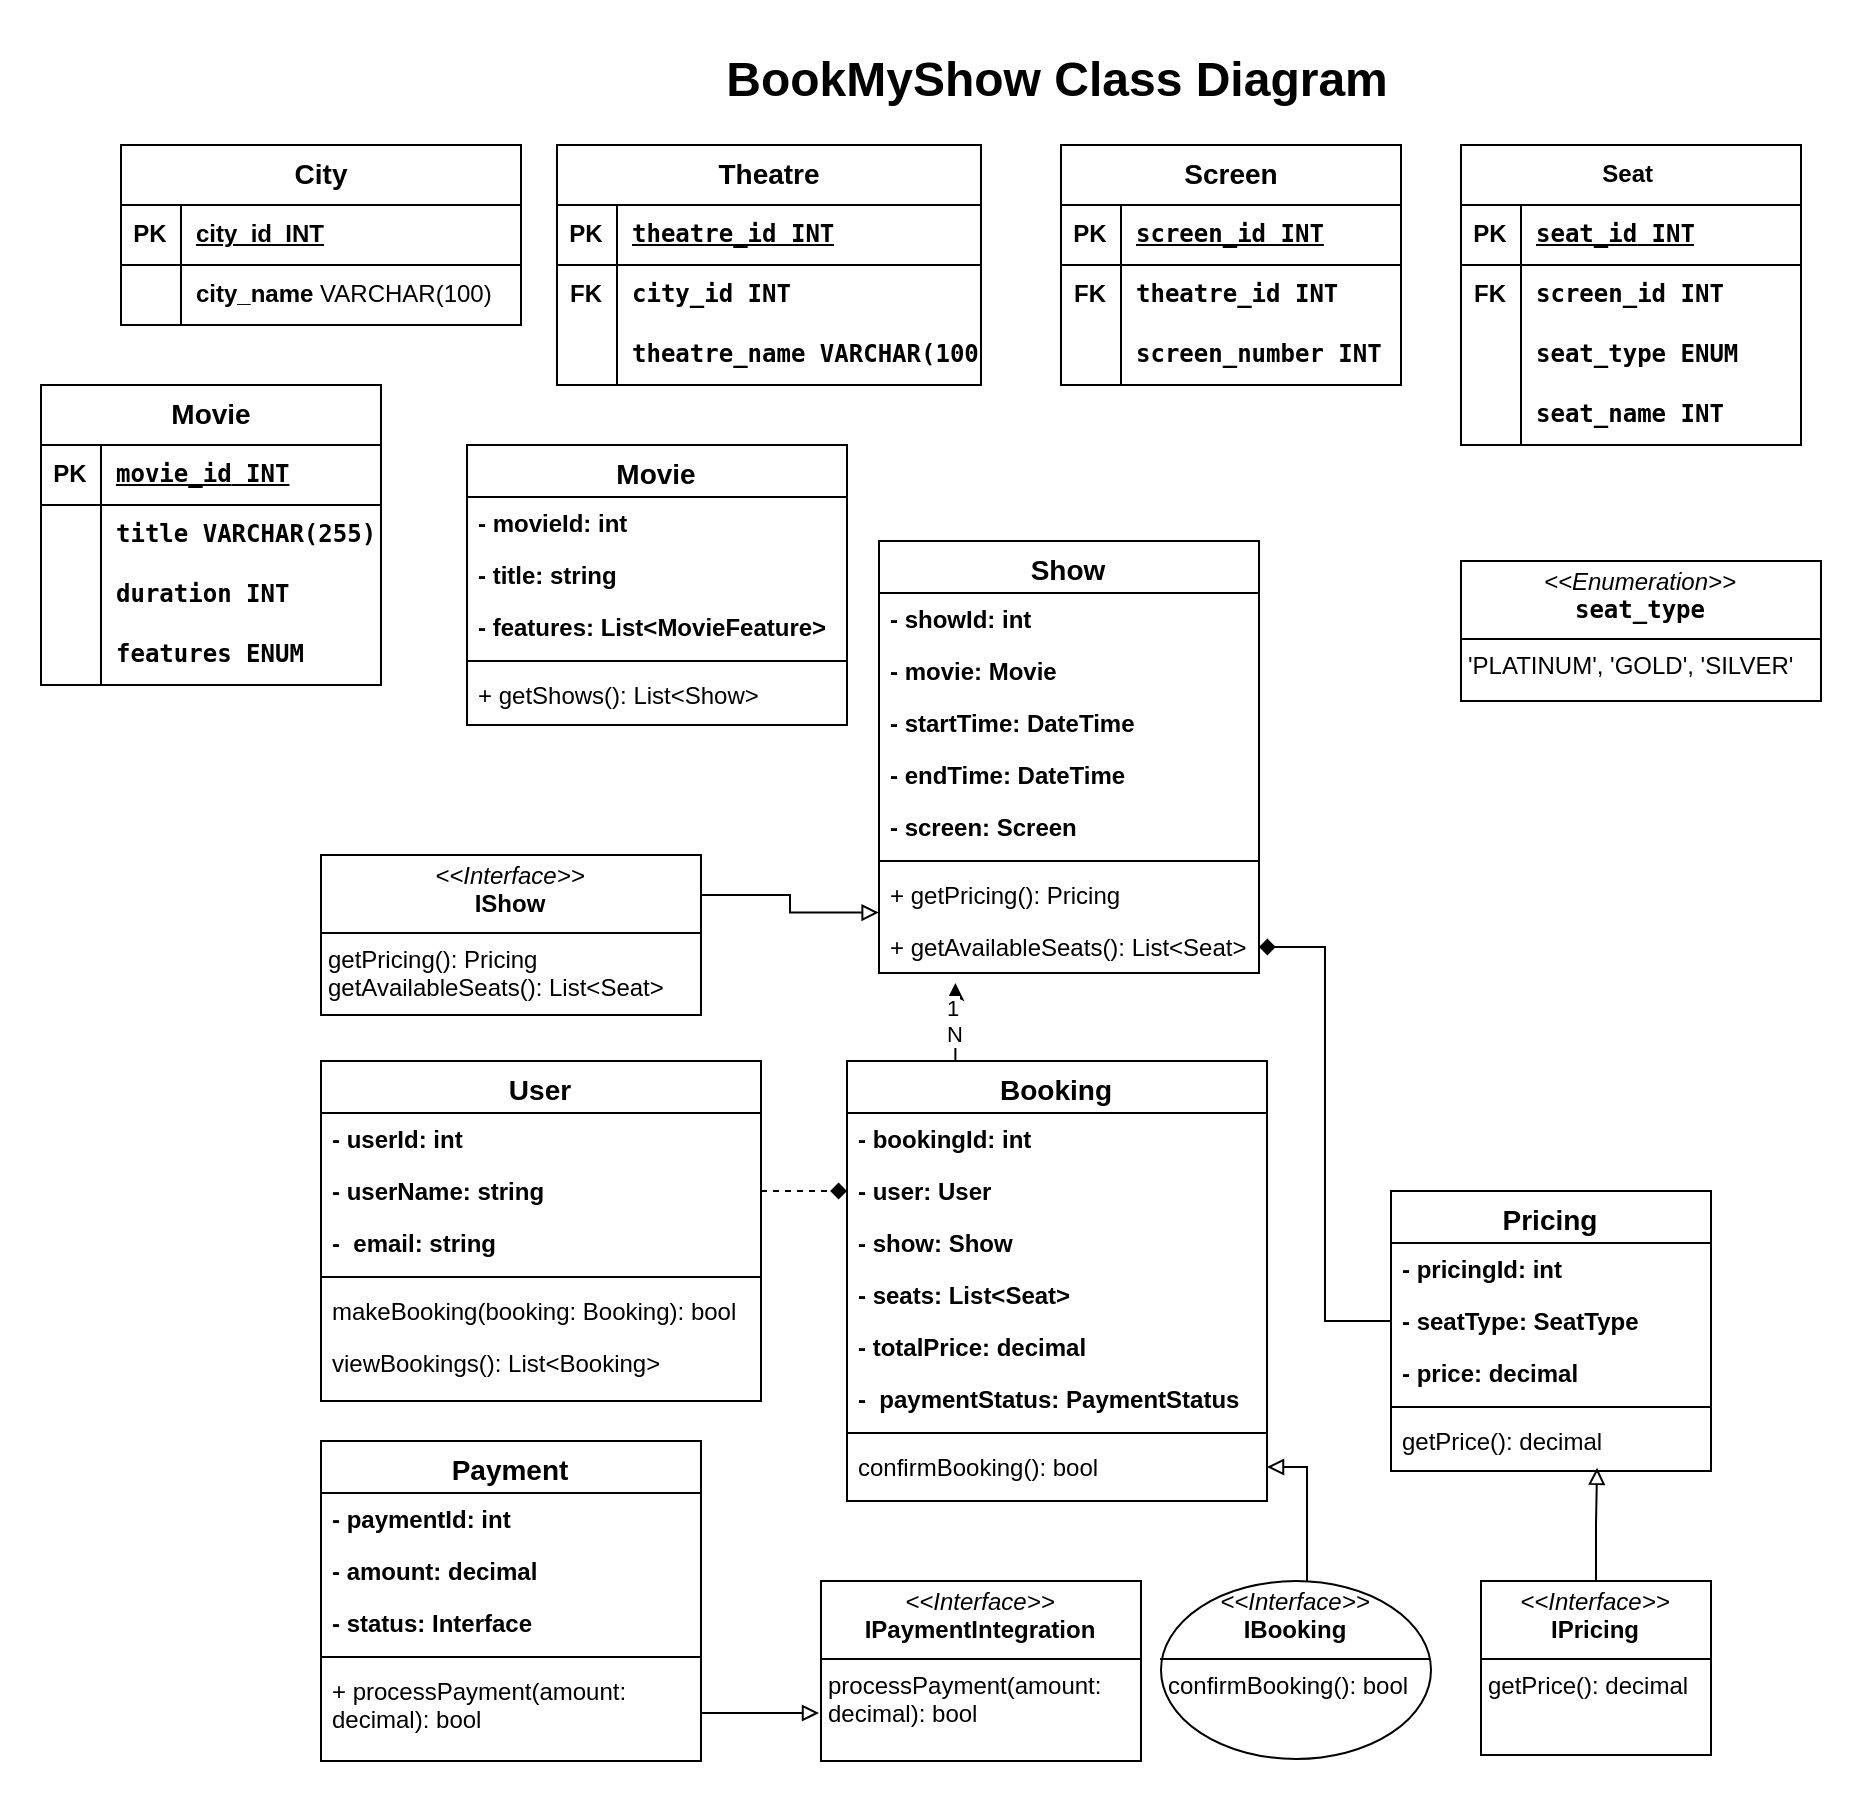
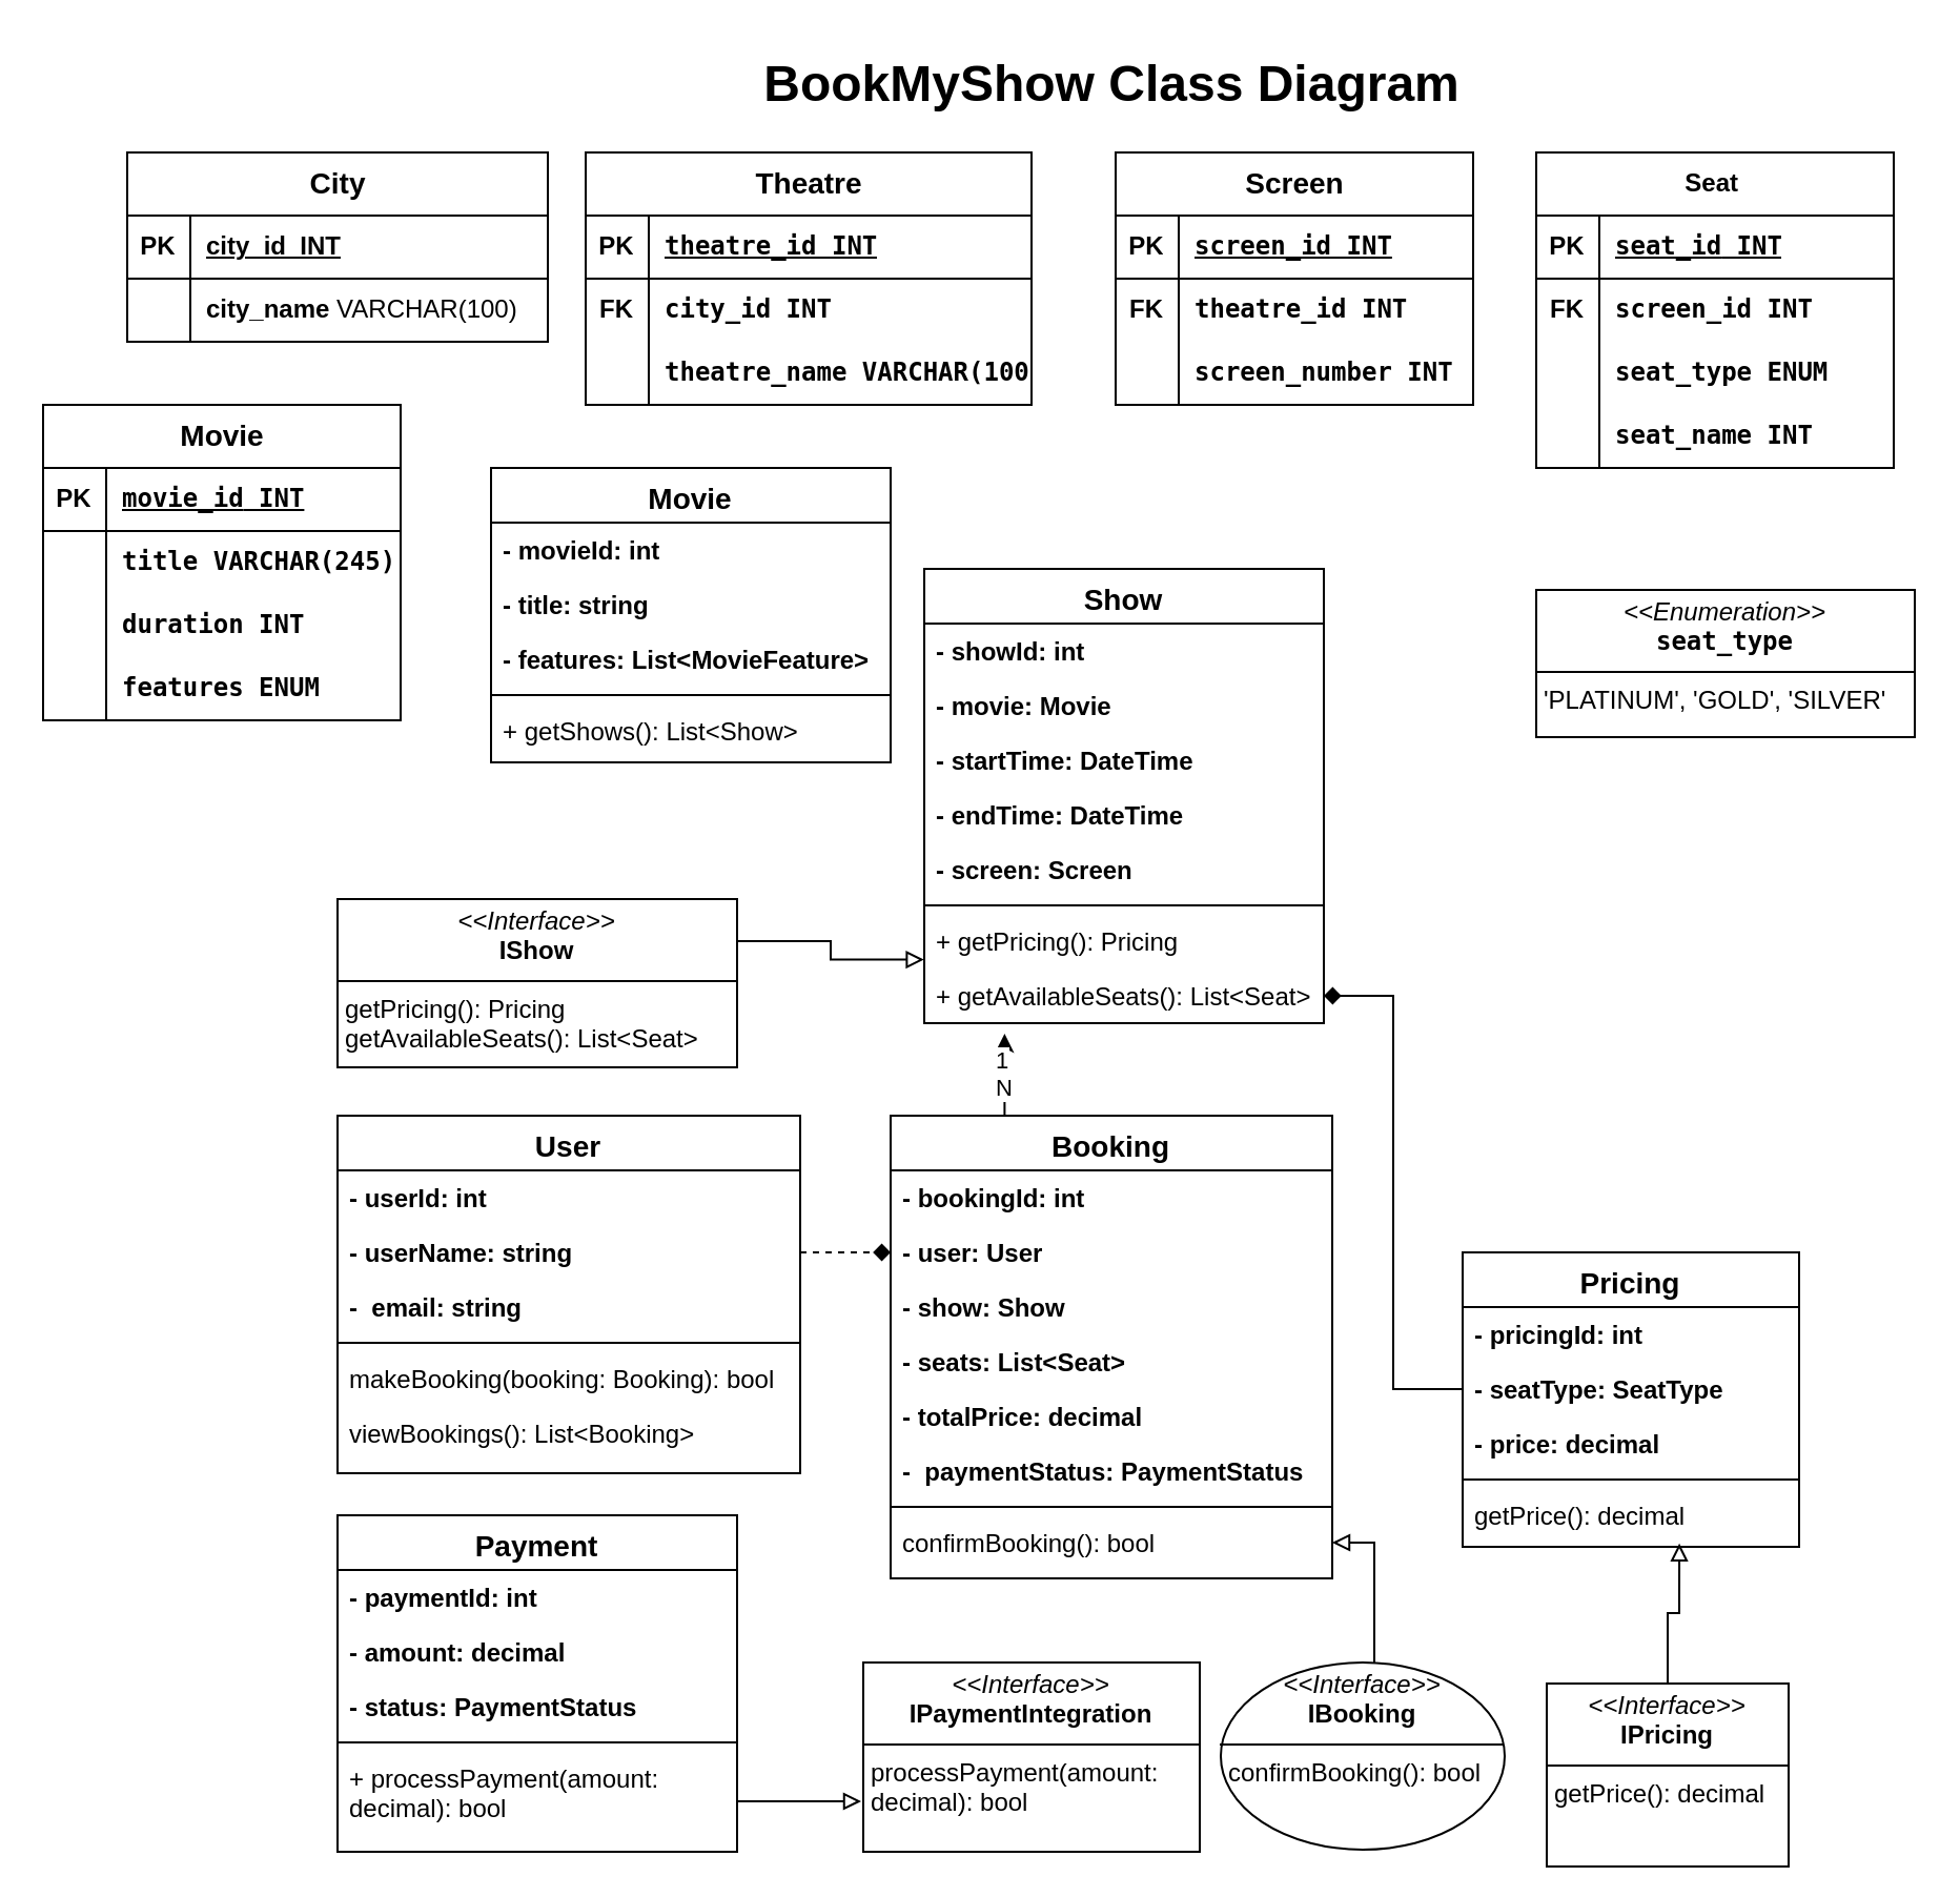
- <mxCell id="106" value="&lt;code&gt;title&amp;nbsp;VARCHAR(255)&lt;/code&gt;" style="shape=partialRectangle;connectable=0;fillColor=none;top=0;left=0;bottom=0;right=0;align=left;spacingLeft=6;overflow=hidden;whiteSpace=wrap;html=1;fontStyle=1" vertex="1" parent="104"><mxGeometry x="30" width="140" height="30" as="geometry"><mxRectangle width="140" height="30" as="alternateBounds" /></mxGeometry></mxCell>
+ <mxCell id="106" value="&lt;code&gt;title&amp;nbsp;VARCHAR(245)&lt;/code&gt;" style="shape=partialRectangle;connectable=0;fillColor=none;top=0;left=0;bottom=0;right=0;align=left;spacingLeft=6;overflow=hidden;whiteSpace=wrap;html=1;fontStyle=1" vertex="1" parent="104"><mxGeometry x="30" width="140" height="30" as="geometry"><mxRectangle width="140" height="30" as="alternateBounds" /></mxGeometry></mxCell>
- <mxCell id="42" value="- status: Interface" style="text;align=left;verticalAlign=top;spacingLeft=4;spacingRight=4;overflow=hidden;rotatable=0;points=[[0,0.5],[1,0.5]];portConstraint=eastwest;rounded=0;shadow=0;html=0;fontStyle=1" parent="39" vertex="1"><mxGeometry y="78" width="190" height="26" as="geometry" /></mxCell>
+ <mxCell id="42" value="- status: PaymentStatus" style="text;align=left;verticalAlign=top;spacingLeft=4;spacingRight=4;overflow=hidden;rotatable=0;points=[[0,0.5],[1,0.5]];portConstraint=eastwest;rounded=0;shadow=0;html=0;fontStyle=1" parent="39" vertex="1"><mxGeometry y="78" width="190" height="26" as="geometry" /></mxCell>
- <mxCell id="48" value="&lt;p style=&quot;margin:0px;margin-top:4px;text-align:center;&quot;&gt;&lt;i&gt;&amp;lt;&amp;lt;Interface&amp;gt;&amp;gt;&lt;/i&gt;&lt;br&gt;&lt;b&gt;IPricing&lt;/b&gt;&lt;/p&gt;&lt;hr size=&quot;1&quot; style=&quot;border-style:solid;&quot;&gt;&lt;p style=&quot;margin:0px;margin-left:4px;&quot;&gt;getPrice(): decimal&lt;br&gt;&lt;/p&gt;" style="verticalAlign=top;align=left;overflow=fill;html=1;whiteSpace=wrap;" parent="1" vertex="1"><mxGeometry x="740" y="790" width="115" height="87" as="geometry" /></mxCell>
+ <mxCell id="48" value="&lt;p style=&quot;margin:0px;margin-top:4px;text-align:center;&quot;&gt;&lt;i&gt;&amp;lt;&amp;lt;Interface&amp;gt;&amp;gt;&lt;/i&gt;&lt;br&gt;&lt;b&gt;IPricing&lt;/b&gt;&lt;/p&gt;&lt;hr size=&quot;1&quot; style=&quot;border-style:solid;&quot;&gt;&lt;p style=&quot;margin:0px;margin-left:4px;&quot;&gt;getPrice(): decimal&lt;br&gt;&lt;/p&gt;" style="verticalAlign=top;align=left;overflow=fill;html=1;whiteSpace=wrap;" parent="1" vertex="1"><mxGeometry x="735" y="800" width="115" height="87" as="geometry" /></mxCell>
